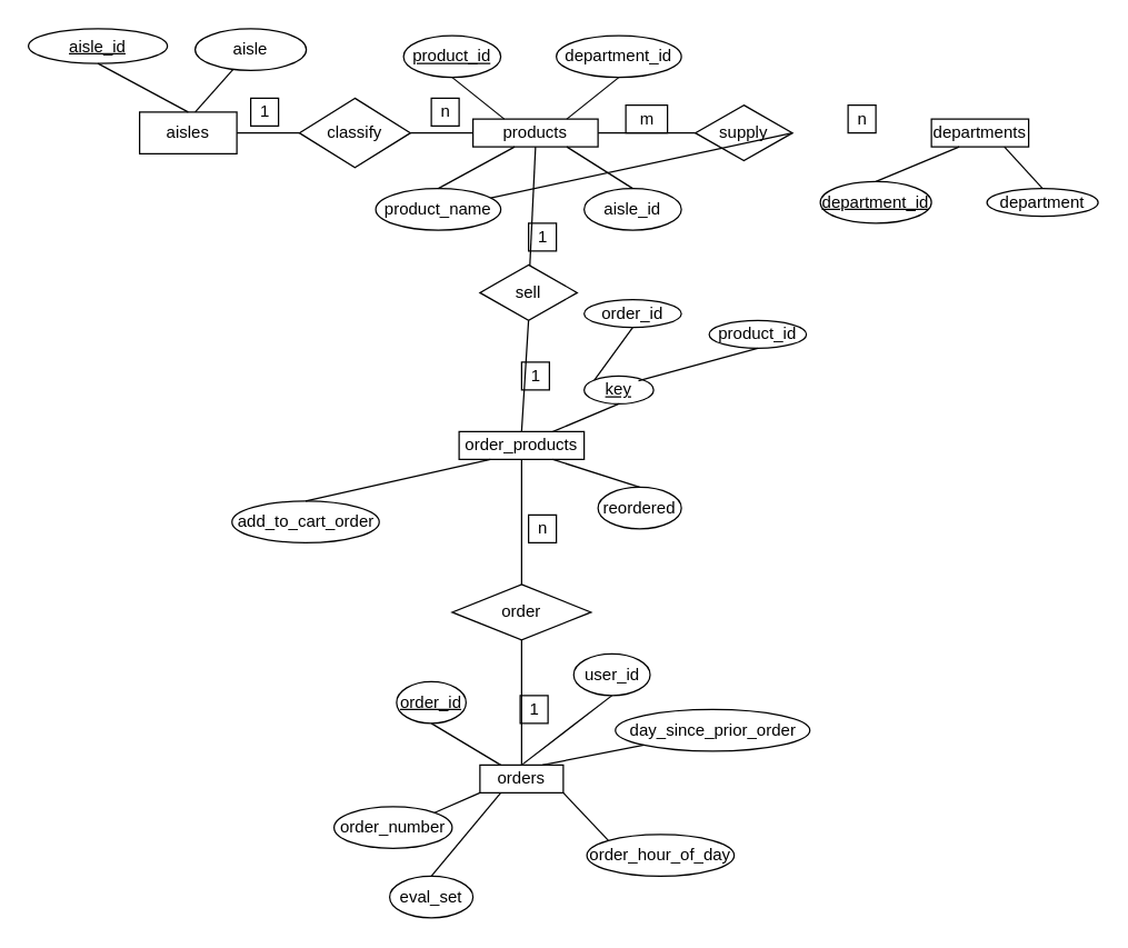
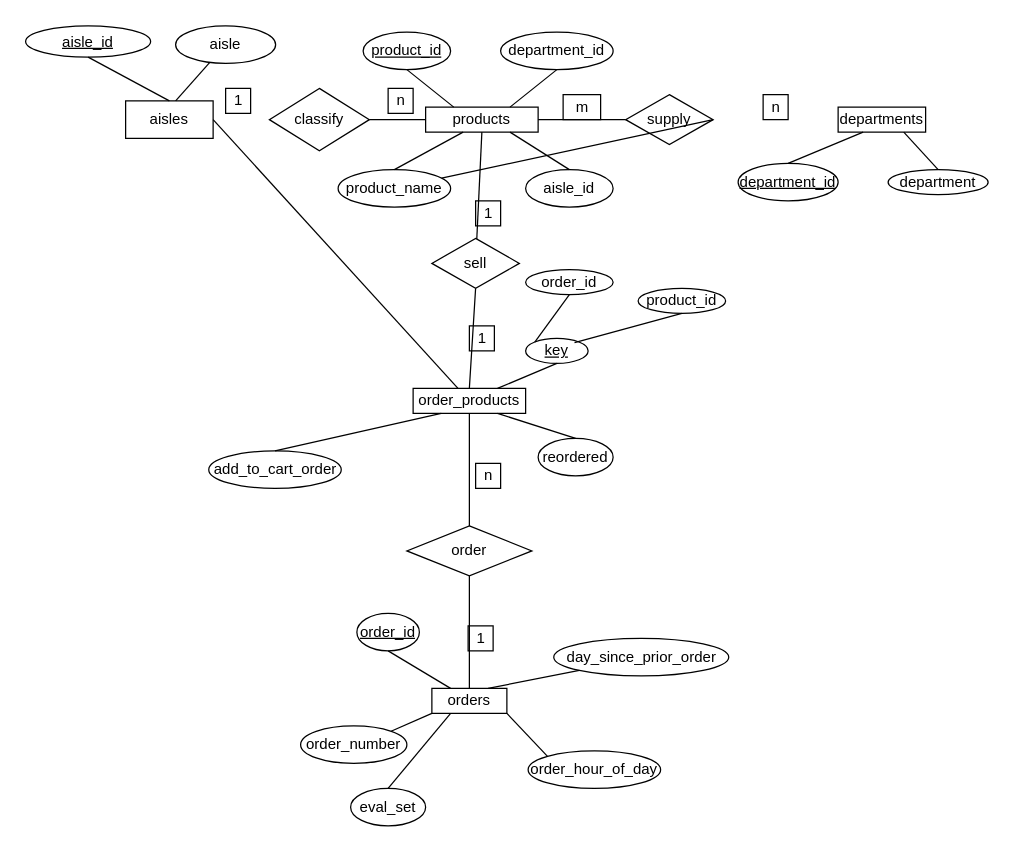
- <mxCell id="46" value="" style="endArrow=none;html=1;exitX=1;exitY=0.5;exitDx=0;exitDy=0;entryX=0;entryY=0.5;entryDx=0;entryDy=0;fillColor=none;fontColor=#000000;strokeColor=#000000;" edge="1" parent="1" source="2" target="45"><mxGeometry width="50" height="50" relative="1" as="geometry"><mxPoint x="350" y="320" as="sourcePoint" /><mxPoint x="400" y="270" as="targetPoint" /></mxGeometry></mxCell>
+ <mxCell id="46" value="" style="endArrow=none;html=1;exitX=1;exitY=0.5;exitDx=0;exitDy=0;fillColor=none;fontColor=#000000;strokeColor=#000000;" edge="1" parent="1" source="2" target="12"><mxGeometry width="50" height="50" relative="1" as="geometry"><mxPoint x="350" y="320" as="sourcePoint" /><mxPoint x="400" y="270" as="targetPoint" /></mxGeometry></mxCell>
- <mxCell id="23" value="user_id" style="ellipse;whiteSpace=wrap;html=1;fillColor=none;fontColor=#000000;strokeColor=#000000;" vertex="1" parent="1"><mxGeometry x="412.5" y="470" width="55" height="30" as="geometry" /></mxCell>
- <mxCell id="28" value="" style="endArrow=none;html=1;entryX=0.5;entryY=1;entryDx=0;entryDy=0;exitX=0.5;exitY=0;exitDx=0;exitDy=0;fillColor=none;fontColor=#000000;strokeColor=#000000;" edge="1" parent="1" source="21" target="23"><mxGeometry width="50" height="50" relative="1" as="geometry"><mxPoint x="385" y="600" as="sourcePoint" /><mxPoint x="435" y="550" as="targetPoint" /></mxGeometry></mxCell>
